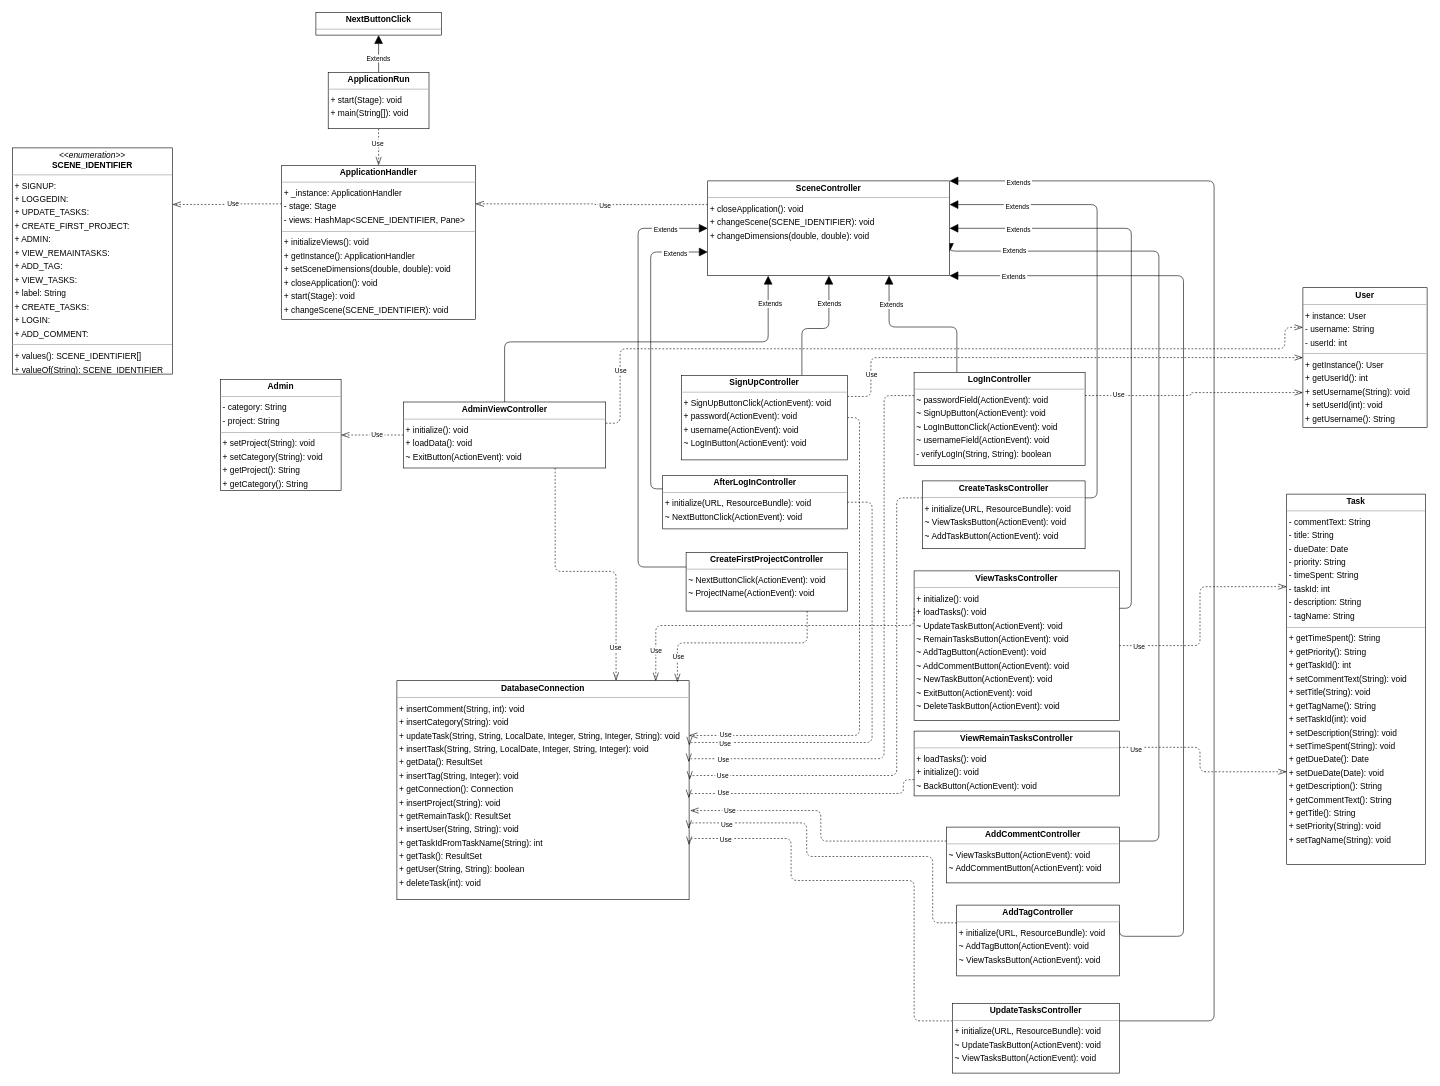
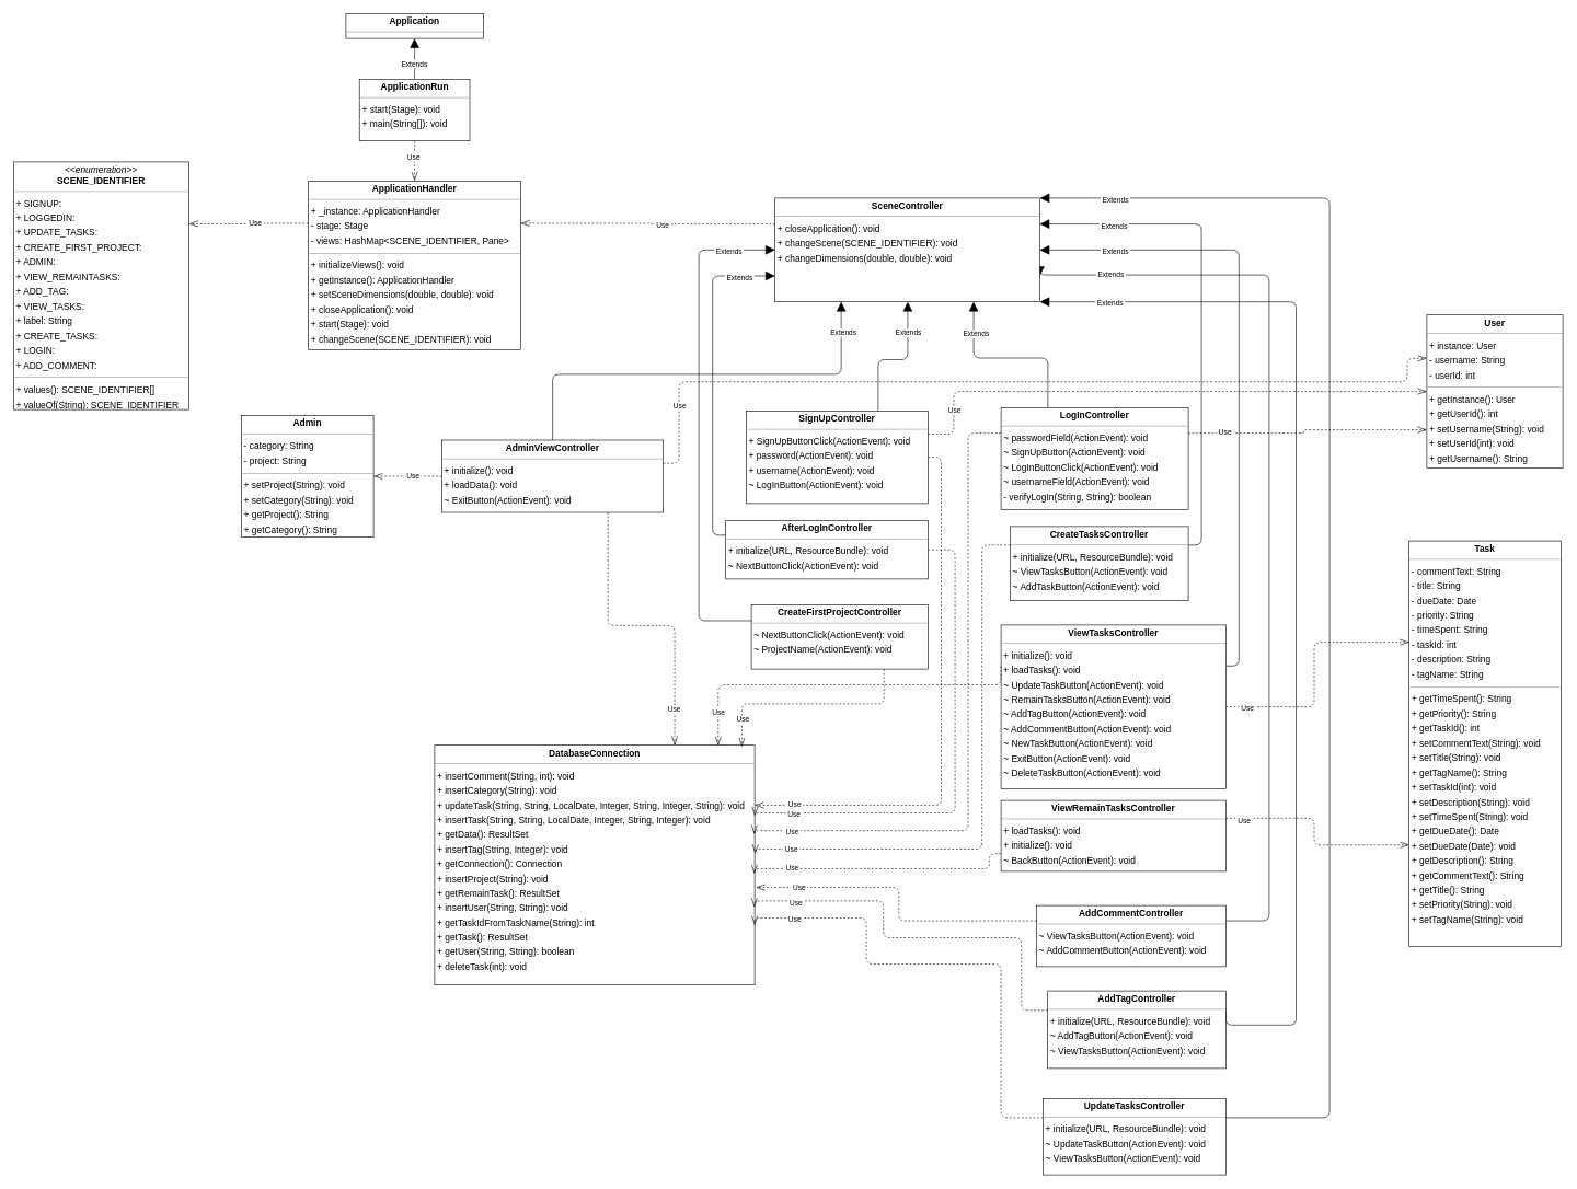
- <mxCell id="36" value="&lt;p style=&quot;margin:0px;margin-top:4px;text-align:center;&quot;&gt;&lt;b&gt;NextButtonClick&lt;/b&gt;&lt;/p&gt;&lt;hr size=&quot;1&quot;&gt;&lt;p style=&quot;margin:0 0 0 4px;line-height:1.6;&quot;&gt;&lt;br&gt;&lt;/p&gt;" style="verticalAlign=top;align=left;overflow=fill;fontSize=14;fontFamily=Helvetica;html=1;rounded=0;shadow=0;comic=0;labelBackgroundColor=none;strokeWidth=1;strokeColor=#000000;" parent="1" vertex="1"><mxGeometry x="526" y="20" width="209" height="38" as="geometry" /></mxCell>
+ <mxCell id="36" value="&lt;p style=&quot;margin:0px;margin-top:4px;text-align:center;&quot;&gt;&lt;b&gt;Application&lt;/b&gt;&lt;/p&gt;&lt;hr size=&quot;1&quot;&gt;&lt;p style=&quot;margin:0 0 0 4px;line-height:1.6;&quot;&gt;&lt;br&gt;&lt;/p&gt;" style="verticalAlign=top;align=left;overflow=fill;fontSize=14;fontFamily=Helvetica;html=1;rounded=0;shadow=0;comic=0;labelBackgroundColor=none;strokeWidth=1;strokeColor=#000000;" parent="1" vertex="1"><mxGeometry x="526" y="20" width="209" height="38" as="geometry" /></mxCell>
